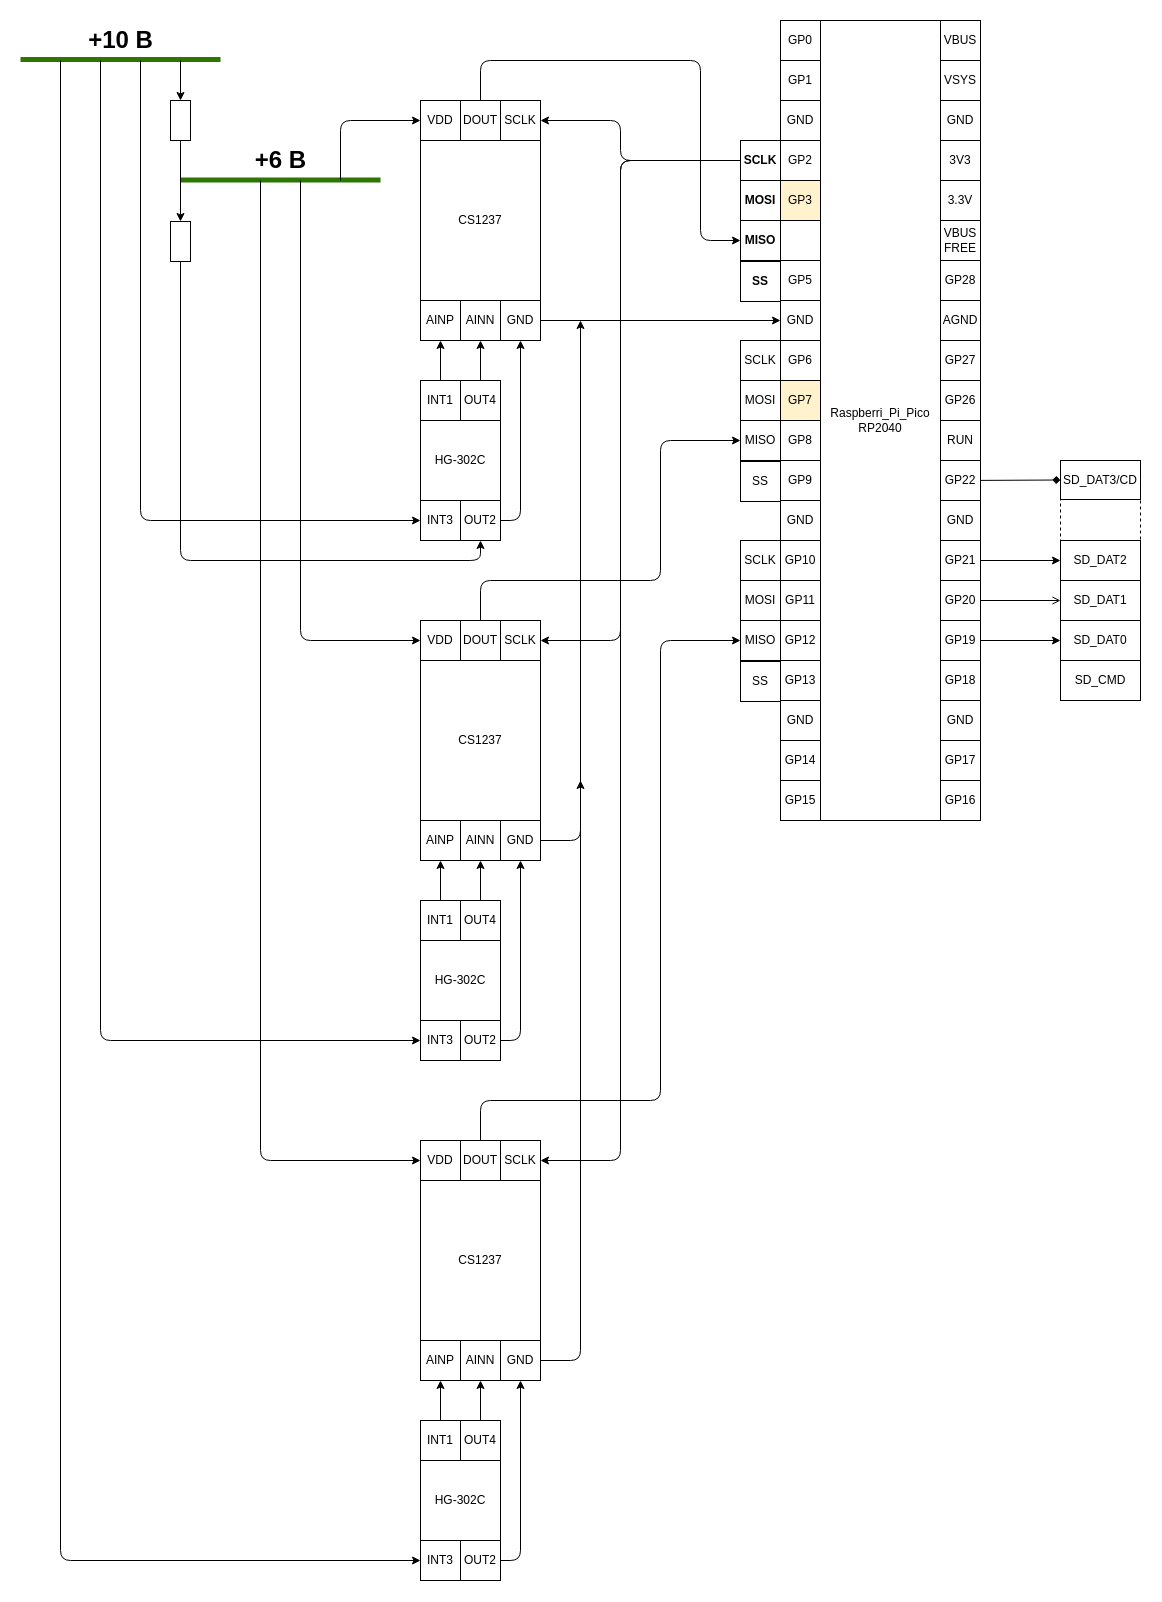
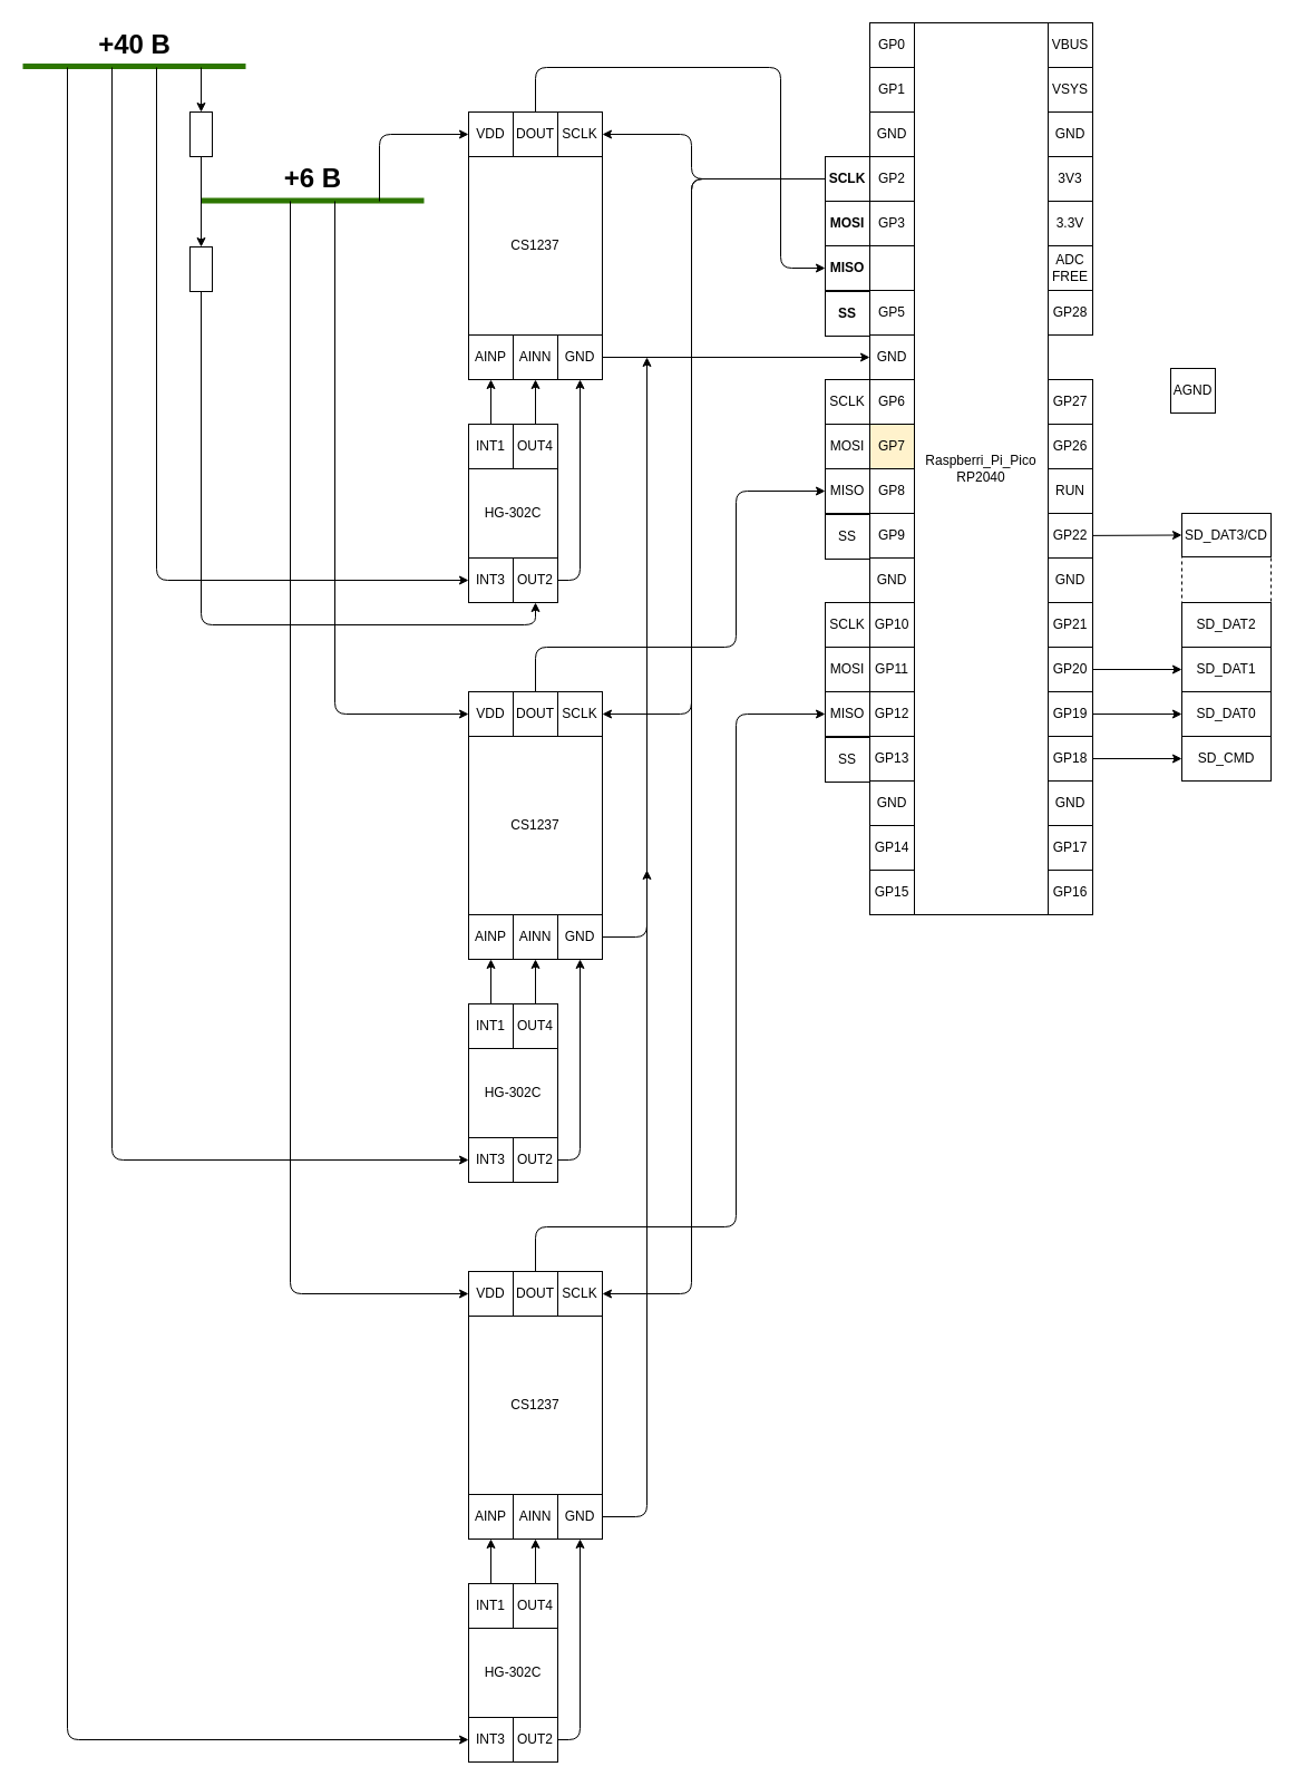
- <mxCell id="120" value="+10 В" style="text;strokeColor=none;fillColor=none;html=1;fontSize=24;fontStyle=1;verticalAlign=middle;align=center;" parent="1" vertex="1"><mxGeometry x="70" y="20" width="100" height="40" as="geometry" /></mxCell>
+ <mxCell id="120" value="+40 В" style="text;strokeColor=none;fillColor=none;html=1;fontSize=24;fontStyle=1;verticalAlign=middle;align=center;" parent="1" vertex="1"><mxGeometry x="70" y="20" width="100" height="40" as="geometry" /></mxCell>
- <mxCell id="7" value="GP3" style="whiteSpace=wrap;html=1;aspect=fixed;fillColor=#fff2cc;" parent="1" vertex="1"><mxGeometry x="780" y="180" width="40" height="40" as="geometry" /></mxCell>
+ <mxCell id="7" value="GP3" style="whiteSpace=wrap;html=1;aspect=fixed;" parent="1" vertex="1"><mxGeometry x="780" y="180" width="40" height="40" as="geometry" /></mxCell>
- <mxCell id="27" value="VBUS&lt;br&gt;FREE" style="whiteSpace=wrap;html=1;aspect=fixed;" parent="1" vertex="1"><mxGeometry x="940" y="220" width="40" height="40" as="geometry" /></mxCell>
+ <mxCell id="27" value="ADC&lt;br&gt;FREE" style="whiteSpace=wrap;html=1;aspect=fixed;" parent="1" vertex="1"><mxGeometry x="940" y="220" width="40" height="40" as="geometry" /></mxCell>
- <mxCell id="29" value="AGND" style="whiteSpace=wrap;html=1;aspect=fixed;" parent="1" vertex="1"><mxGeometry x="940" y="300" width="40" height="40" as="geometry" /></mxCell>
+ <mxCell id="29" value="AGND" style="whiteSpace=wrap;html=1;aspect=fixed;" parent="1" vertex="1"><mxGeometry x="1050" y="330" width="40" height="40" as="geometry" /></mxCell>
- <mxCell id="33" style="edgeStyle=none;html=1;entryX=0;entryY=0.5;entryDx=0;entryDy=0;strokeWidth=1;endArrow=diamond;" parent="1" source="34" target="131" edge="1"><mxGeometry relative="1" as="geometry" /></mxCell>
+ <mxCell id="33" style="edgeStyle=none;html=1;entryX=0;entryY=0.5;entryDx=0;entryDy=0;strokeWidth=1;" parent="1" source="34" target="131" edge="1"><mxGeometry relative="1" as="geometry" /></mxCell>
- <mxCell id="36" style="edgeStyle=none;html=1;entryX=0;entryY=0.5;entryDx=0;entryDy=0;strokeWidth=1;" parent="1" source="37" target="132" edge="1"><mxGeometry relative="1" as="geometry" /></mxCell>
- <mxCell id="38" style="edgeStyle=none;html=1;entryX=0;entryY=0.5;entryDx=0;entryDy=0;strokeWidth=1;endArrow=open;" parent="1" source="39" target="133" edge="1"><mxGeometry relative="1" as="geometry" /></mxCell>
+ <mxCell id="38" style="edgeStyle=none;html=1;entryX=0;entryY=0.5;entryDx=0;entryDy=0;strokeWidth=1;" parent="1" source="39" target="133" edge="1"><mxGeometry relative="1" as="geometry" /></mxCell>
+ <mxCell id="42" style="edgeStyle=none;html=1;entryX=0;entryY=0.5;entryDx=0;entryDy=0;strokeWidth=1;" parent="1" source="43" target="135" edge="1"><mxGeometry relative="1" as="geometry" /></mxCell>
